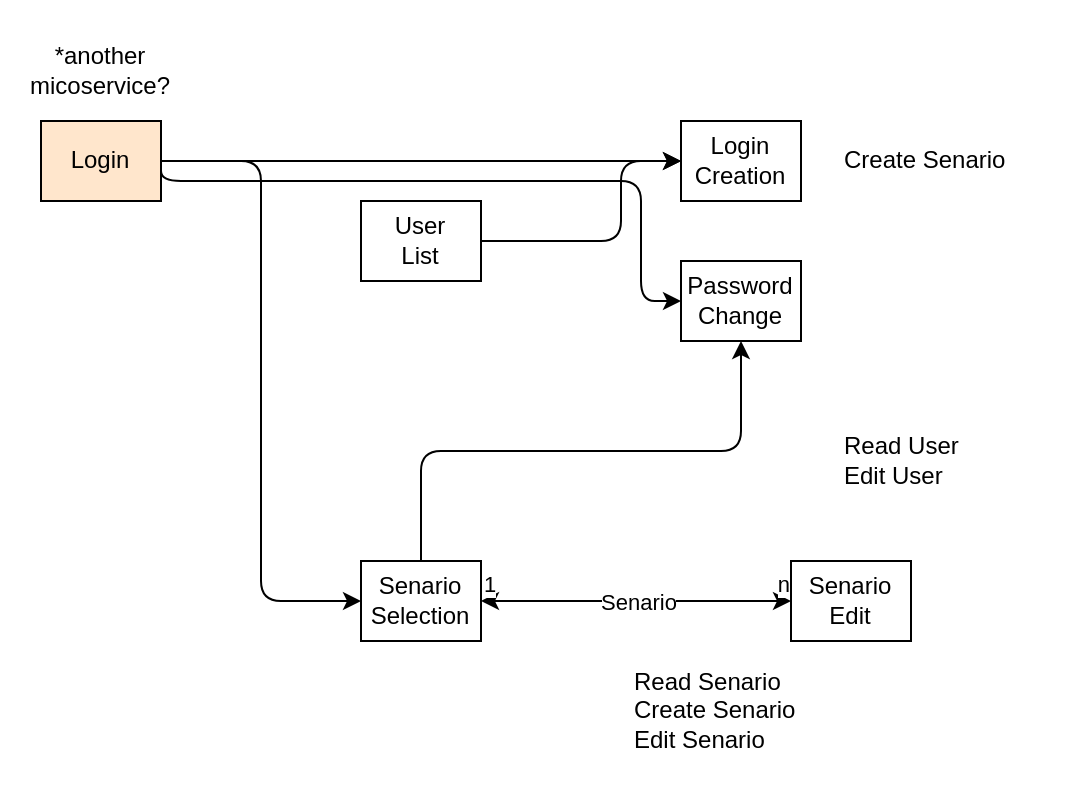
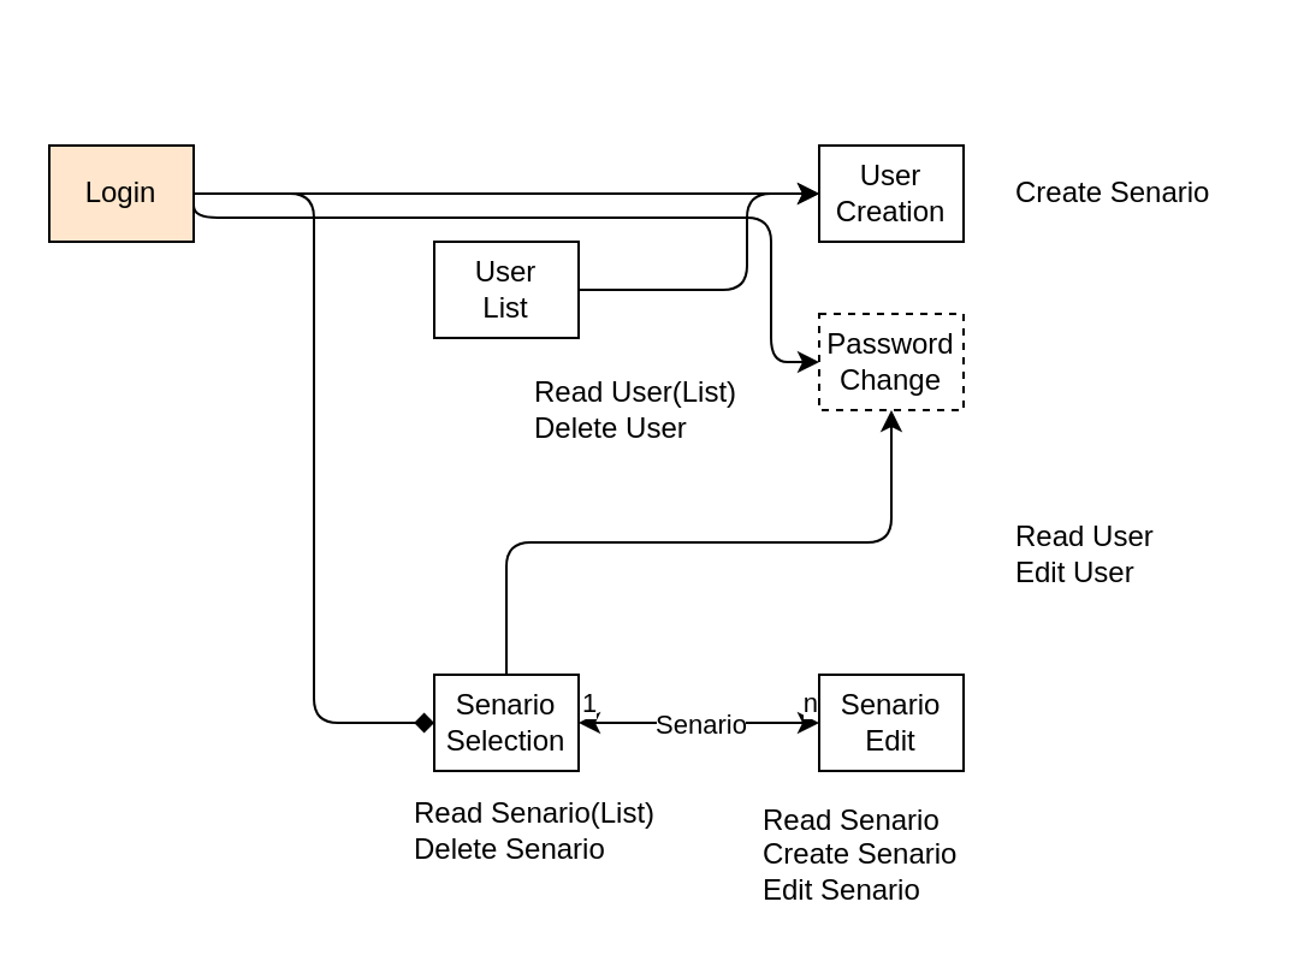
- <mxCell id="6" value="*another micoservice?" style="text;html=1;strokeColor=none;fillColor=none;align=center;verticalAlign=middle;whiteSpace=wrap;rounded=0;" vertex="1" parent="1"><mxGeometry x="20" y="20" width="60" height="30" as="geometry" /></mxCell>
- <mxCell id="18" value="Login&lt;br&gt;Creation" style="rounded=0;whiteSpace=wrap;html=1;" vertex="1" parent="1"><mxGeometry x="340" y="60" width="60" height="40" as="geometry" /></mxCell>
+ <mxCell id="18" value="User&lt;br&gt;Creation" style="rounded=0;whiteSpace=wrap;html=1;" vertex="1" parent="1"><mxGeometry x="340" y="60" width="60" height="40" as="geometry" /></mxCell>
- <mxCell id="22" value="Password&lt;br&gt;Change" style="rounded=0;whiteSpace=wrap;html=1;" vertex="1" parent="1"><mxGeometry x="340" y="130" width="60" height="40" as="geometry" /></mxCell>
+ <mxCell id="22" value="Password&lt;br&gt;Change" style="rounded=0;whiteSpace=wrap;html=1;dashed=1;" vertex="1" parent="1"><mxGeometry x="340" y="130" width="60" height="40" as="geometry" /></mxCell>
+ <mxCell id="19" value="Read User(List)&lt;br&gt;Delete User" style="text;html=1;align=left;verticalAlign=middle;resizable=0;points=[];autosize=1;strokeColor=none;fillColor=none;" vertex="1" parent="1"><mxGeometry x="220" y="155" width="100" height="30" as="geometry" /></mxCell>
- <mxCell id="3" style="edgeStyle=orthogonalEdgeStyle;html=1;exitX=1;exitY=0.5;exitDx=0;exitDy=0;entryX=0;entryY=0.5;entryDx=0;entryDy=0;startArrow=none;startFill=0;" edge="1" parent="1" source="5" target="8"><mxGeometry relative="1" as="geometry" /></mxCell>
+ <mxCell id="3" style="edgeStyle=orthogonalEdgeStyle;html=1;exitX=1;exitY=0.5;exitDx=0;exitDy=0;entryX=0;entryY=0.5;entryDx=0;entryDy=0;startArrow=none;startFill=0;endArrow=diamond;" edge="1" parent="1" source="5" target="8"><mxGeometry relative="1" as="geometry" /></mxCell>
- <mxCell id="9" value="Senario&lt;br&gt;Edit" style="rounded=0;whiteSpace=wrap;html=1;" vertex="1" parent="1"><mxGeometry x="395" y="280" width="60" height="40" as="geometry" /></mxCell>
+ <mxCell id="9" value="Senario&lt;br&gt;Edit" style="rounded=0;whiteSpace=wrap;html=1;" vertex="1" parent="1"><mxGeometry x="340" y="280" width="60" height="40" as="geometry" /></mxCell>
+ <mxCell id="10" value="Read Senario(List)&lt;br&gt;Delete Senario" style="text;html=1;align=left;verticalAlign=middle;resizable=0;points=[];autosize=1;strokeColor=none;fillColor=none;" vertex="1" parent="1"><mxGeometry x="170" y="330" width="120" height="30" as="geometry" /></mxCell>
